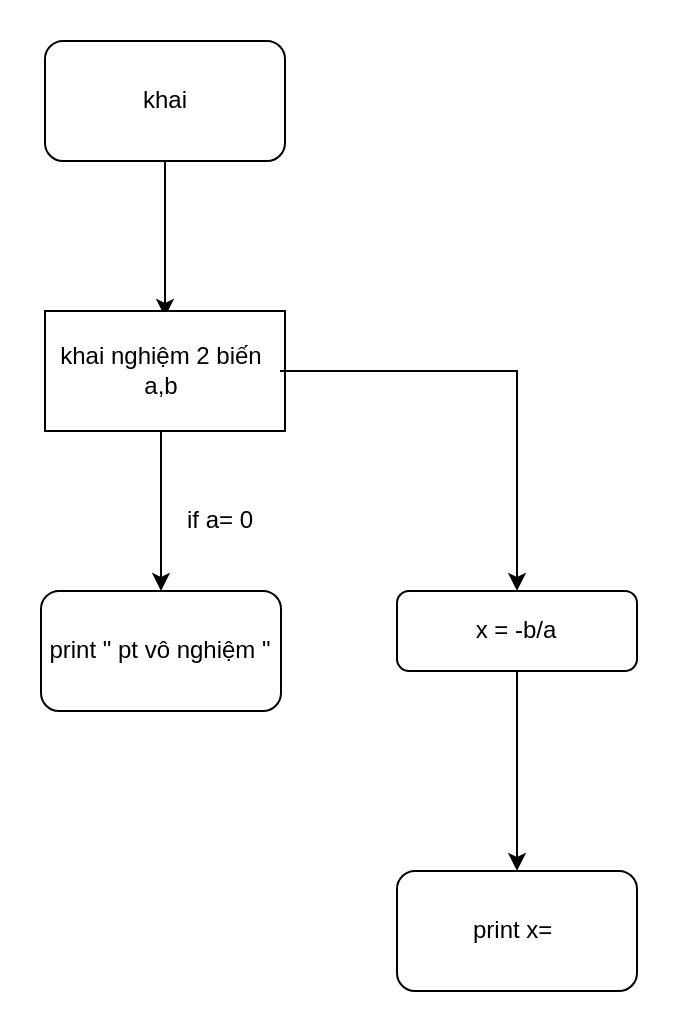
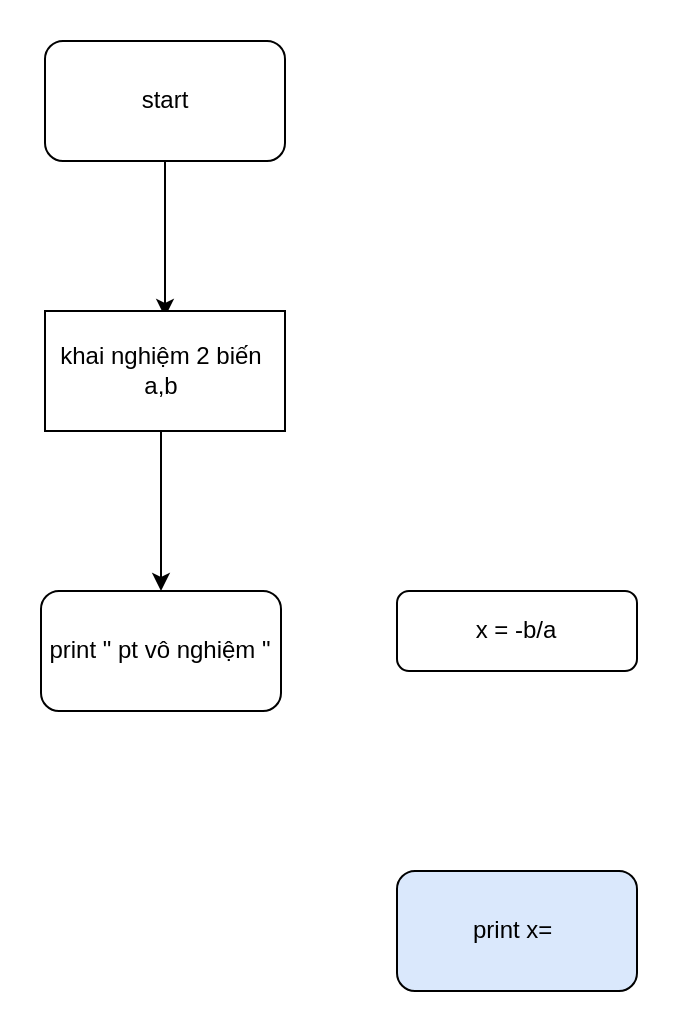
- <mxCell id="3" value="khai" style="text;html=1;align=center;verticalAlign=middle;whiteSpace=wrap;rounded=0;" vertex="1" parent="1"><mxGeometry x="24.5" y="24.5" width="115" height="51" as="geometry" /></mxCell>
+ <mxCell id="3" value="start" style="text;html=1;align=center;verticalAlign=middle;whiteSpace=wrap;rounded=0;" vertex="1" parent="1"><mxGeometry x="24.5" y="24.5" width="115" height="51" as="geometry" /></mxCell>
- <mxCell id="7" value="" style="edgeStyle=orthogonalEdgeStyle;rounded=0;orthogonalLoop=1;jettySize=auto;html=1;" edge="1" parent="1" source="8" target="12"><mxGeometry relative="1" as="geometry" /></mxCell>
- <mxCell id="10" value="if a= 0" style="text;html=1;align=center;verticalAlign=middle;whiteSpace=wrap;rounded=0;" vertex="1" parent="1"><mxGeometry x="79.5" y="245" width="60" height="30" as="geometry" /></mxCell>
- <mxCell id="11" value="" style="edgeStyle=orthogonalEdgeStyle;rounded=0;orthogonalLoop=1;jettySize=auto;html=1;" edge="1" parent="1" source="12" target="13"><mxGeometry relative="1" as="geometry" /></mxCell>
- <mxCell id="13" value="print x=&amp;nbsp;" style="rounded=1;whiteSpace=wrap;html=1;" vertex="1" parent="1"><mxGeometry x="198" y="435" width="120" height="60" as="geometry" /></mxCell>
+ <mxCell id="13" value="print x=&amp;nbsp;" style="rounded=1;whiteSpace=wrap;html=1;fillColor=#dae8fc;" vertex="1" parent="1"><mxGeometry x="198" y="435" width="120" height="60" as="geometry" /></mxCell>
